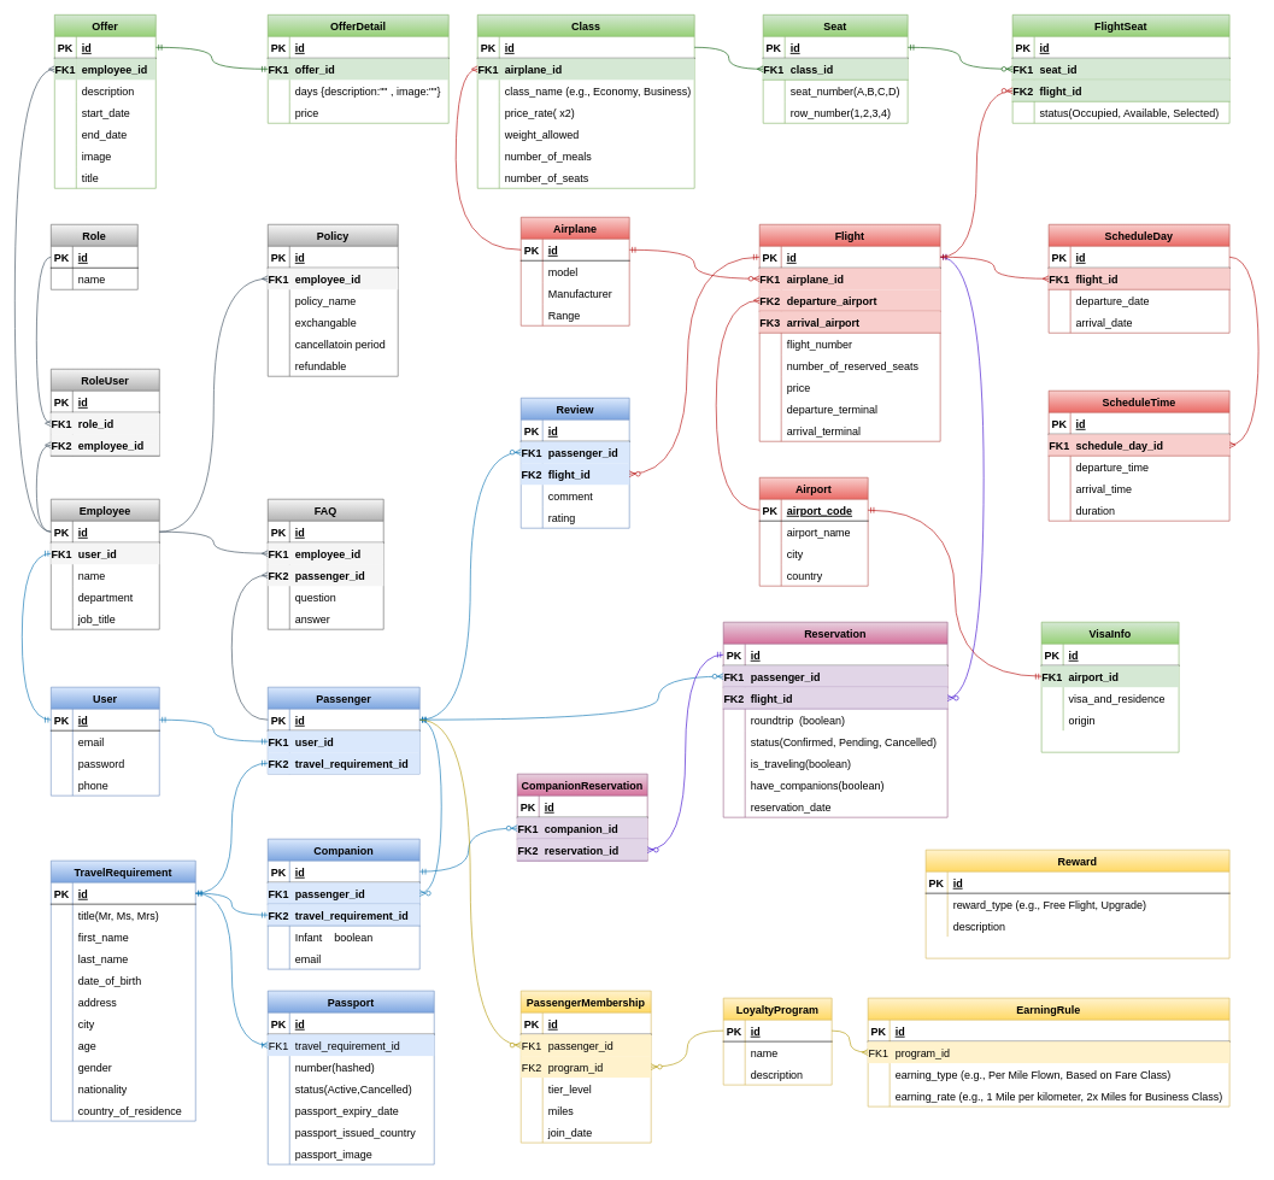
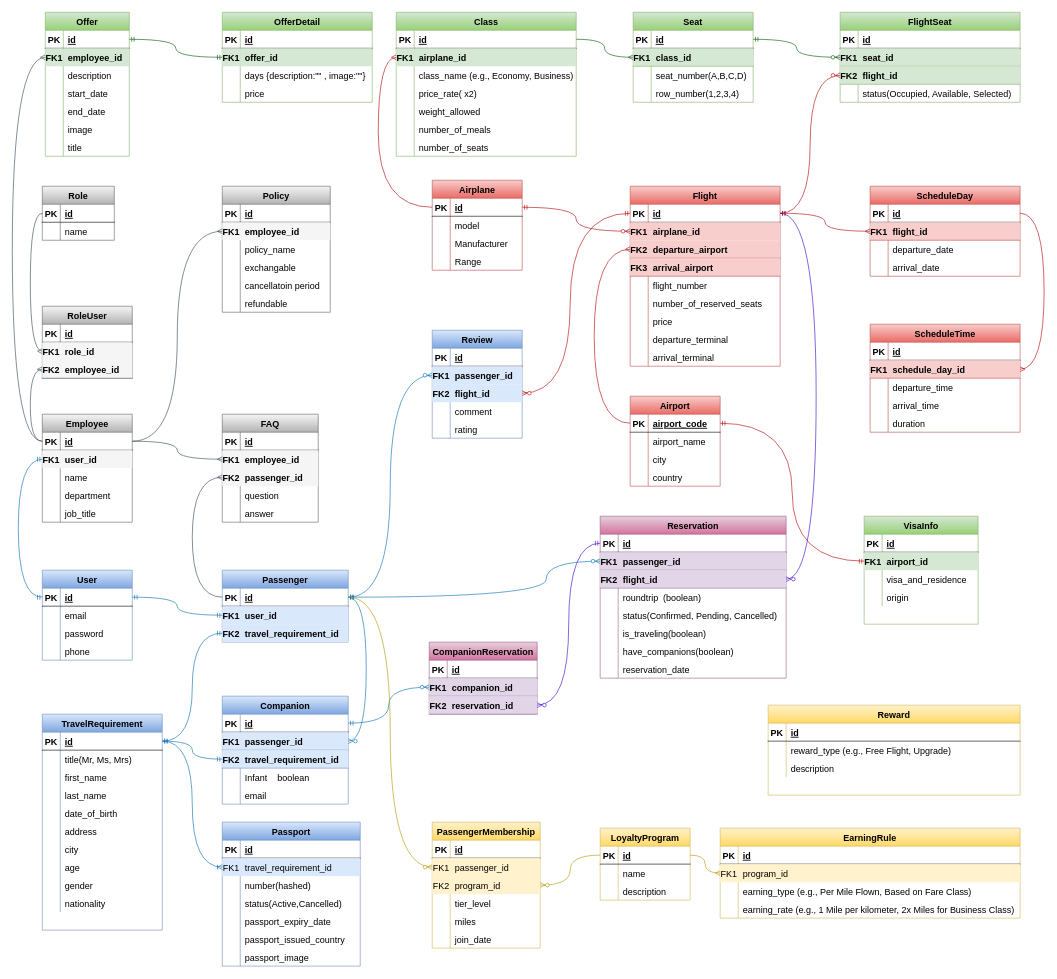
- <mxCell id="319" value="country_of_residence" style="shape=partialRectangle;overflow=hidden;connectable=0;fillColor=none;top=0;left=0;bottom=0;right=0;align=left;spacingLeft=6;fontSize=15;" parent="317" vertex="1"><mxGeometry x="30" width="170" height="30" as="geometry"><mxRectangle width="170" height="30" as="alternateBounds" /></mxGeometry></mxCell>
